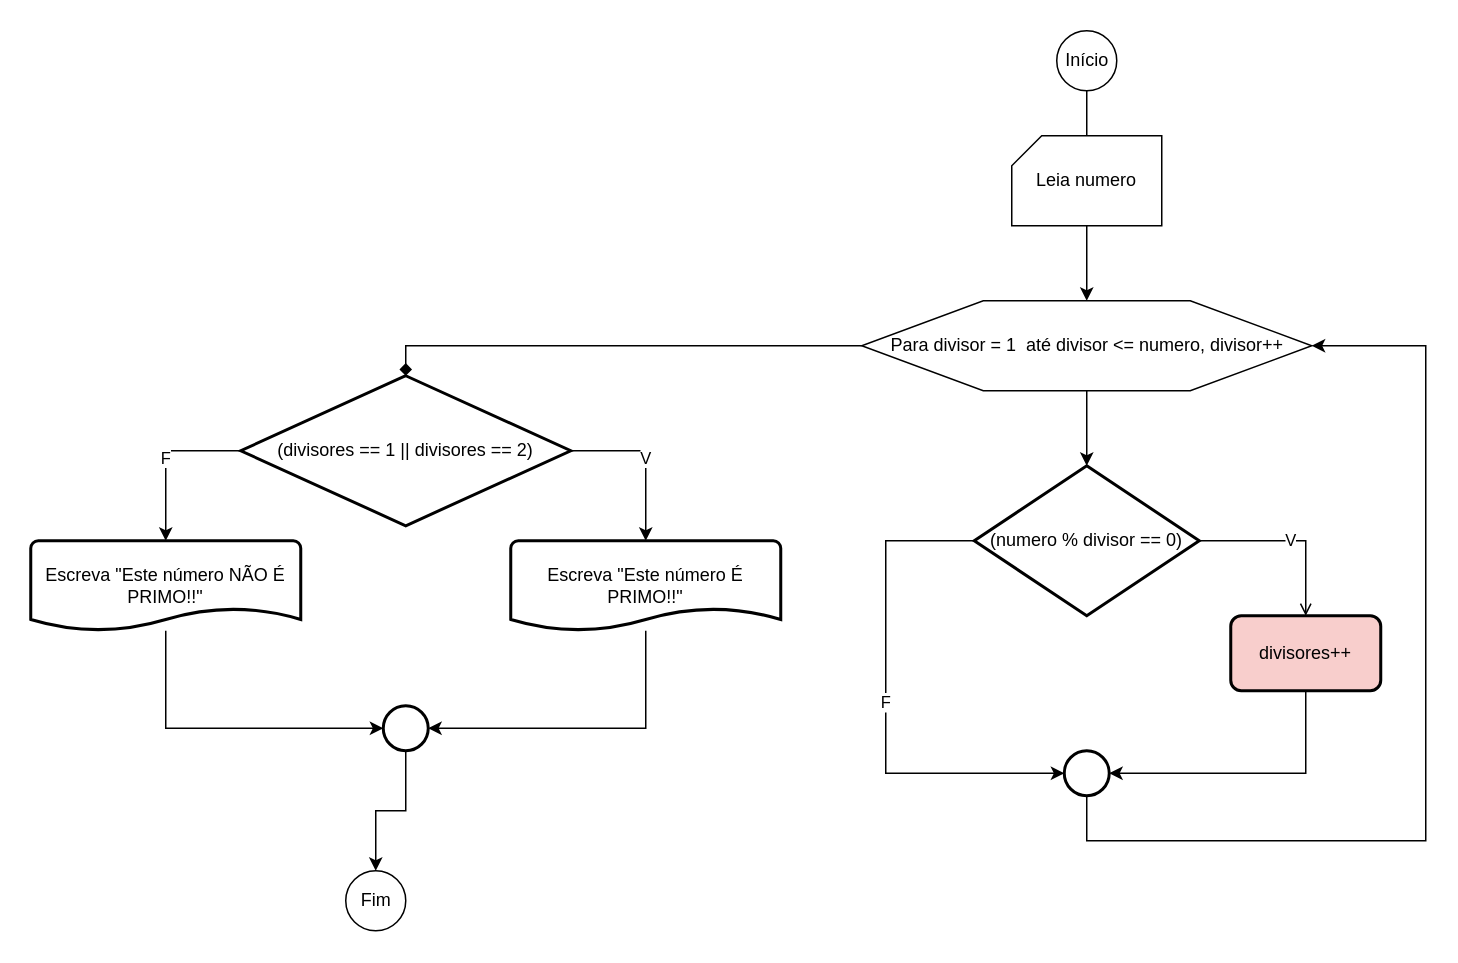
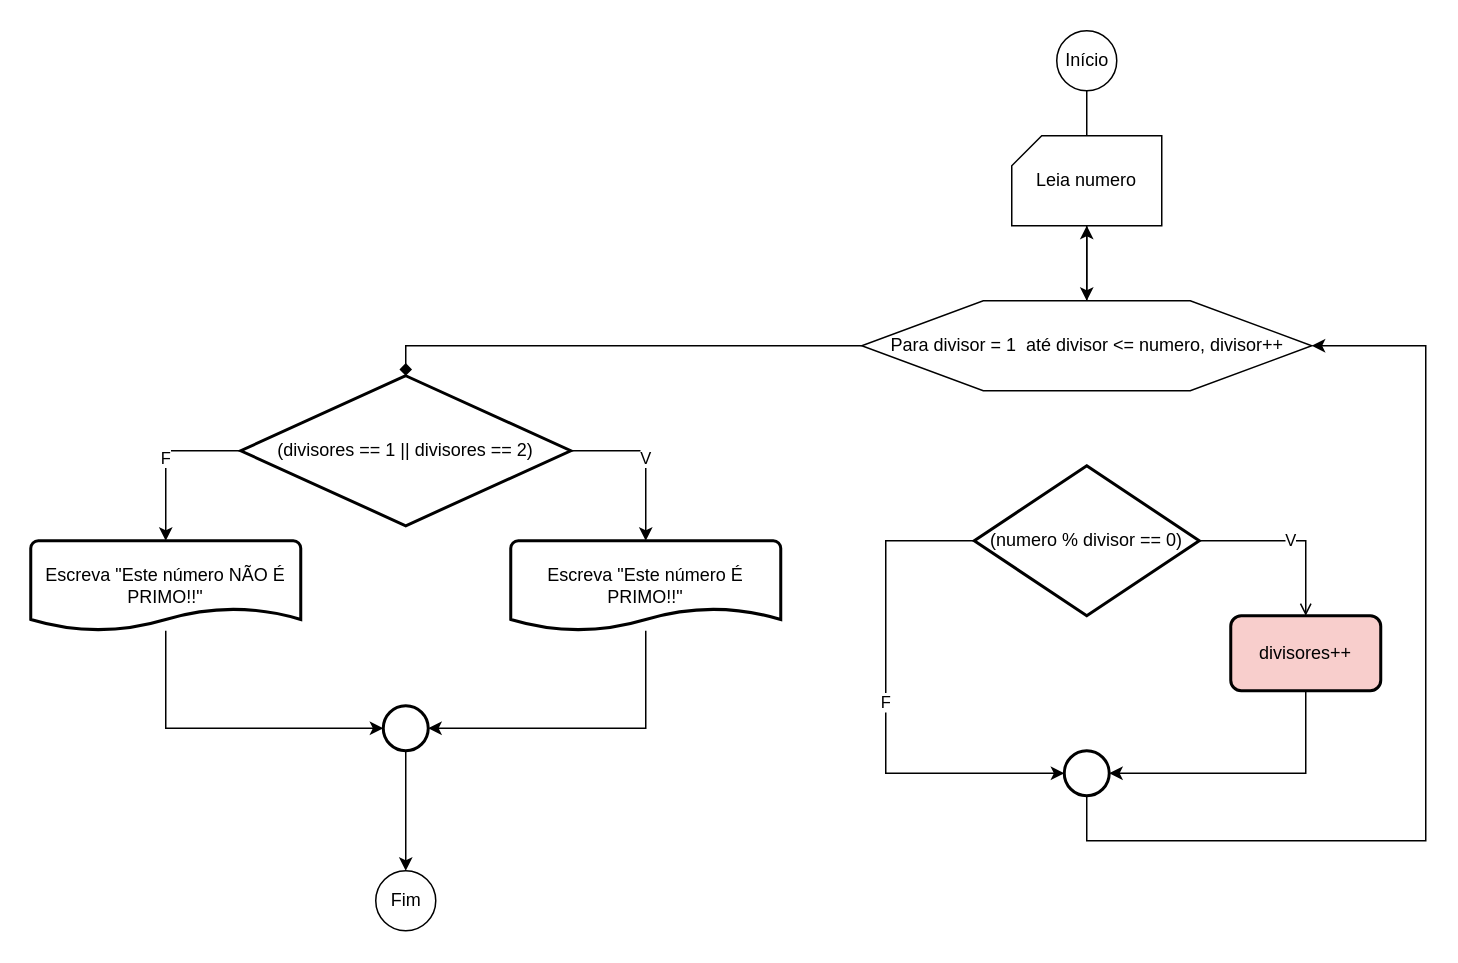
- <mxCell id="6" value="" style="edgeStyle=orthogonalEdgeStyle;rounded=0;orthogonalLoop=1;jettySize=auto;html=1;" parent="1" source="8" target="11" edge="1"><mxGeometry relative="1" as="geometry" /></mxCell>
+ <mxCell id="6" value="" style="edgeStyle=orthogonalEdgeStyle;rounded=0;orthogonalLoop=1;jettySize=auto;html=1;" parent="1" source="8" target="5" edge="1"><mxGeometry relative="1" as="geometry" /></mxCell>
- <mxCell id="25" value="Fim" style="verticalLabelPosition=middle;verticalAlign=middle;html=1;shape=mxgraph.flowchart.on-page_reference;labelPosition=center;align=center;" parent="1" vertex="1"><mxGeometry x="230" y="580" width="40" height="40" as="geometry" /></mxCell>
+ <mxCell id="25" value="Fim" style="verticalLabelPosition=middle;verticalAlign=middle;html=1;shape=mxgraph.flowchart.on-page_reference;labelPosition=center;align=center;" parent="1" vertex="1"><mxGeometry x="250" y="580" width="40" height="40" as="geometry" /></mxCell>
